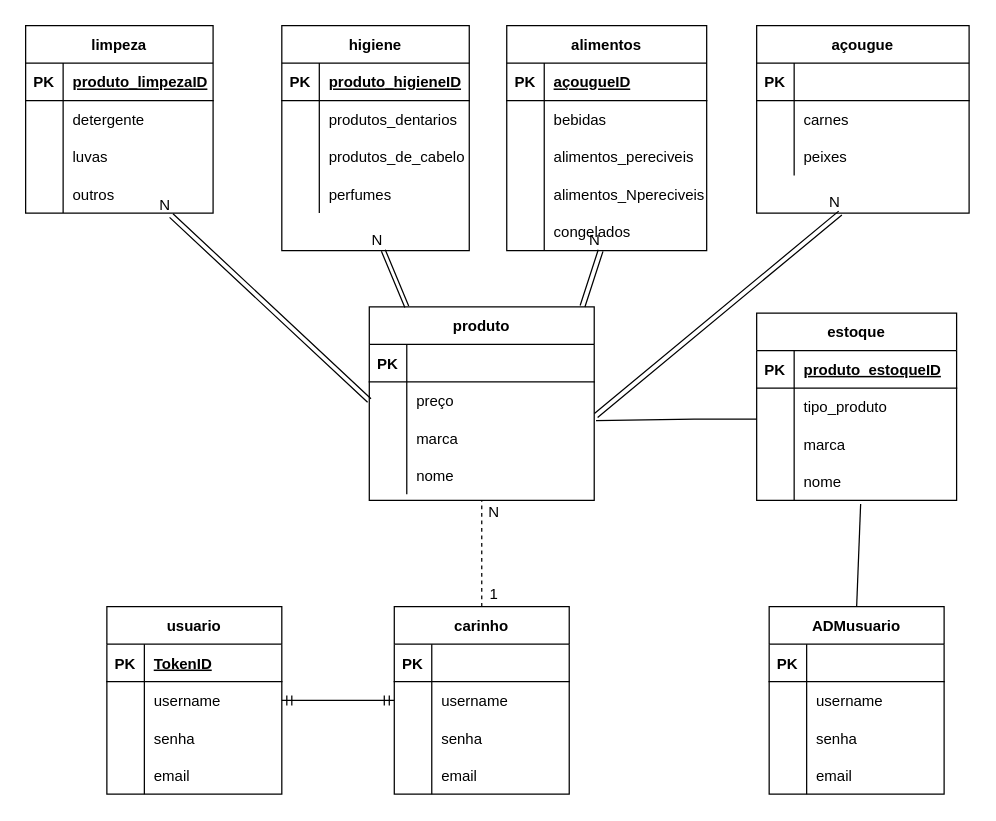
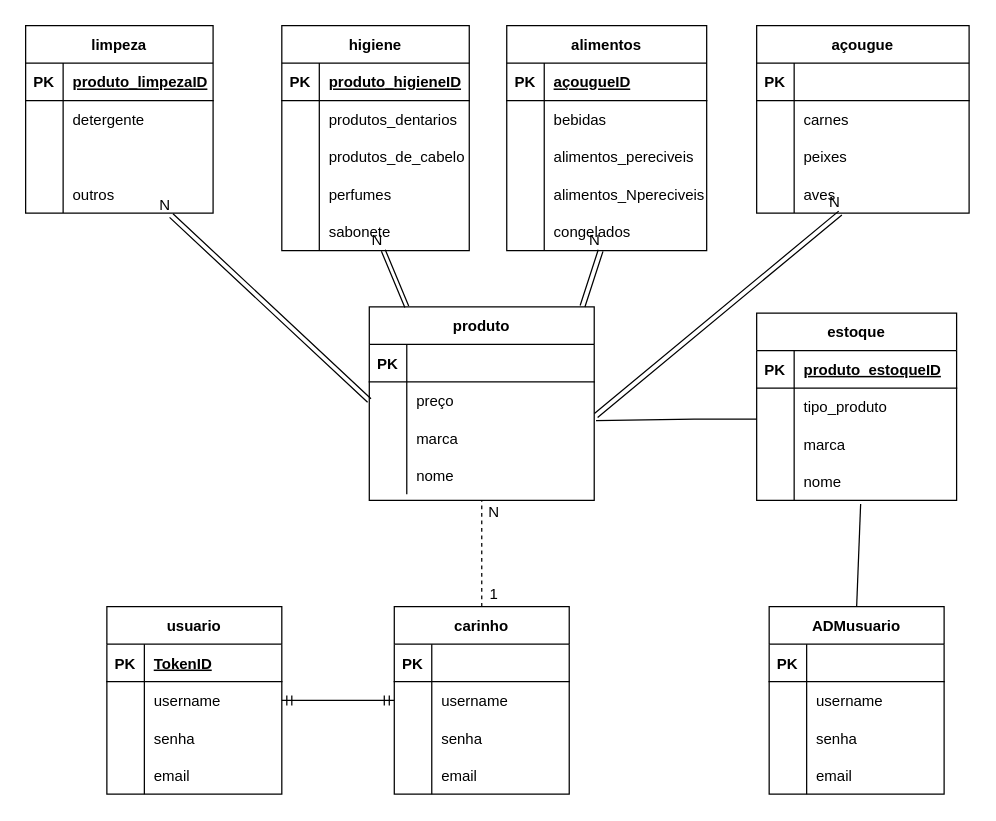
- <mxCell id="51" value="luvas" style="shape=partialRectangle;connectable=0;fillColor=none;top=0;left=0;bottom=0;right=0;align=left;spacingLeft=6;overflow=hidden;" vertex="1" parent="49"><mxGeometry x="30" width="120" height="30" as="geometry"><mxRectangle width="120" height="30" as="alternateBounds" /></mxGeometry></mxCell>
+ <mxCell id="41" value="aves" style="shape=partialRectangle;connectable=0;fillColor=none;top=0;left=0;bottom=0;right=0;align=left;spacingLeft=6;overflow=hidden;" vertex="1" parent="39"><mxGeometry x="30" width="140" height="30" as="geometry"><mxRectangle width="140" height="30" as="alternateBounds" /></mxGeometry></mxCell>
+ <mxCell id="17" value="sabonete" style="shape=partialRectangle;connectable=0;fillColor=none;top=0;left=0;bottom=0;right=0;align=left;spacingLeft=6;overflow=hidden;" vertex="1" parent="15"><mxGeometry x="30" width="120" height="30" as="geometry"><mxRectangle width="120" height="30" as="alternateBounds" /></mxGeometry></mxCell>
